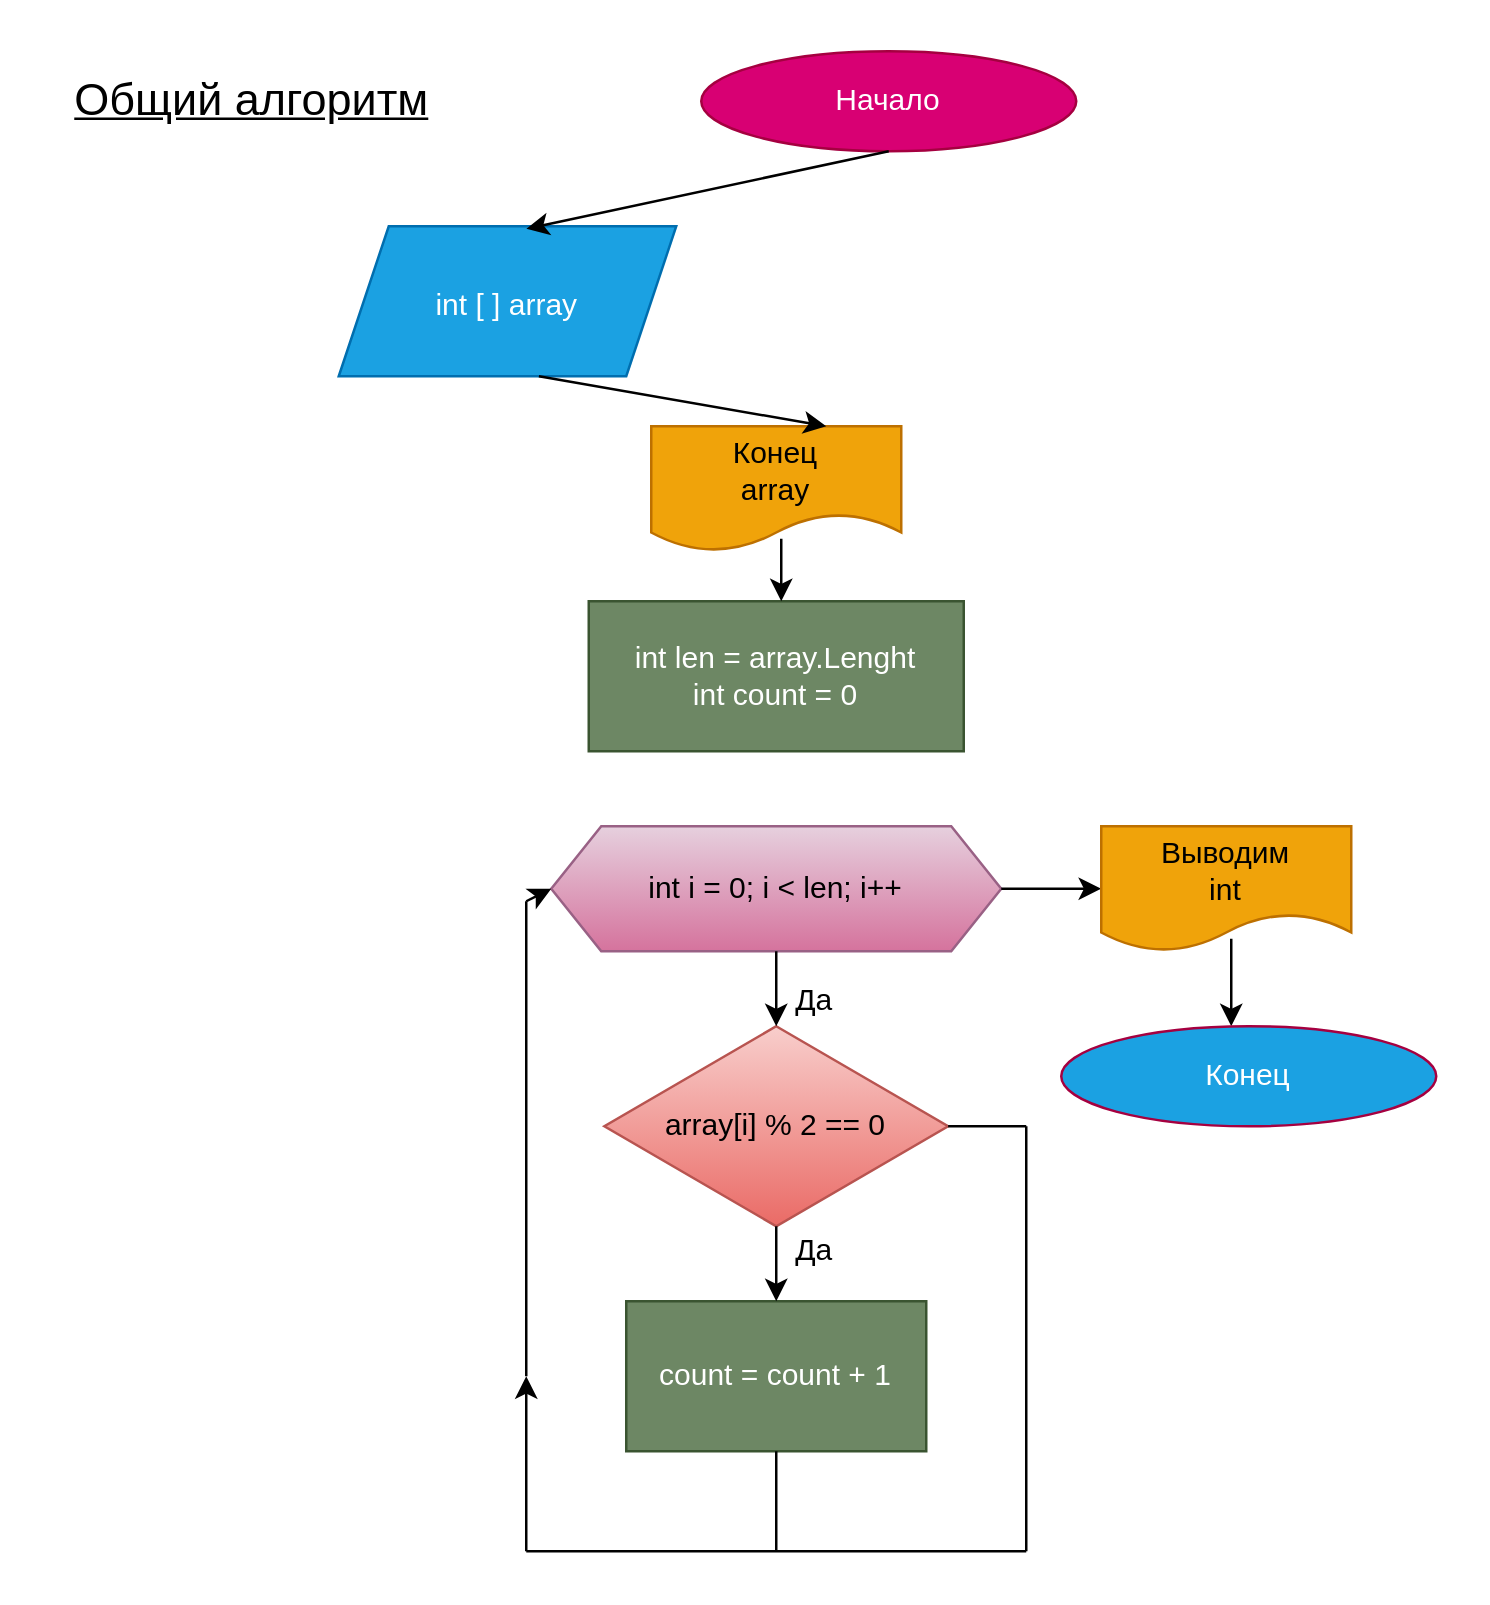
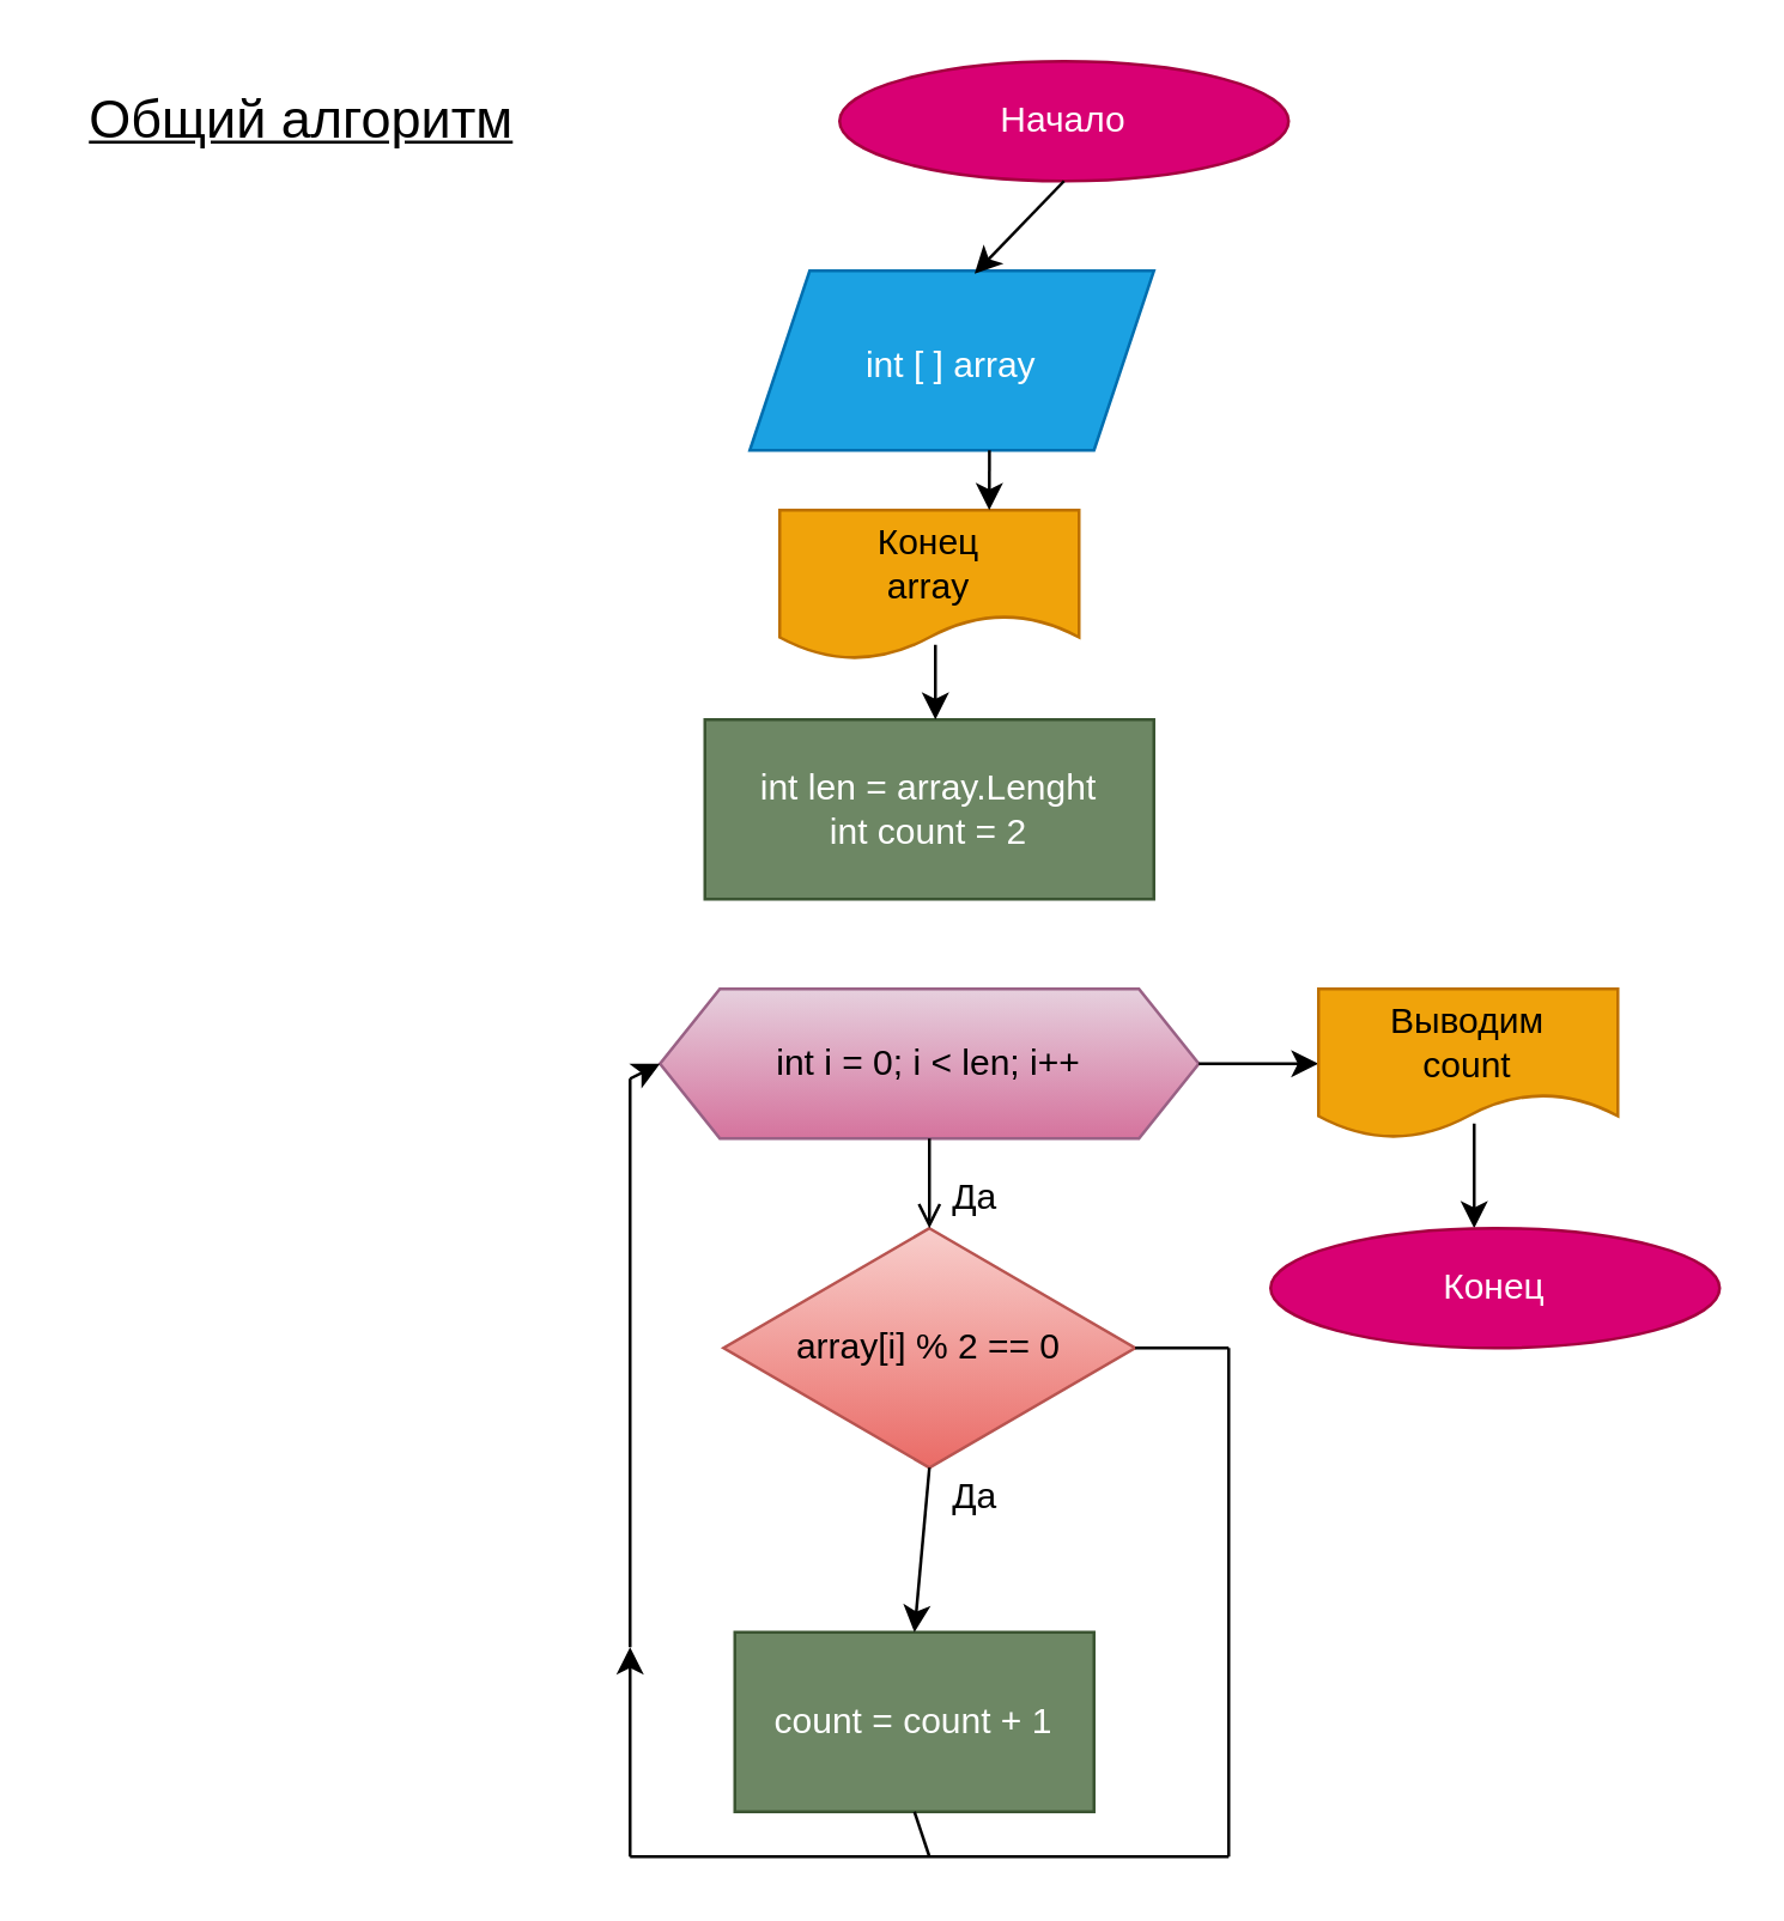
- <mxCell id="4" value="&lt;font style=&quot;font-size: 12px&quot;&gt;int [ ] array&lt;/font&gt;" style="shape=parallelogram;perimeter=parallelogramPerimeter;whiteSpace=wrap;html=1;fixedSize=1;fontSize=18;fillColor=#1ba1e2;fontColor=#ffffff;strokeColor=#006EAF;" vertex="1" parent="1"><mxGeometry x="135" y="90" width="135" height="60" as="geometry" /></mxCell>
+ <mxCell id="4" value="&lt;font style=&quot;font-size: 12px&quot;&gt;int [ ] array&lt;/font&gt;" style="shape=parallelogram;perimeter=parallelogramPerimeter;whiteSpace=wrap;html=1;fixedSize=1;fontSize=18;fillColor=#1ba1e2;fontColor=#ffffff;strokeColor=#006EAF;" vertex="1" parent="1"><mxGeometry x="250" y="90" width="135" height="60" as="geometry" /></mxCell>
- <mxCell id="5" value="int len = array.Lenght&lt;br&gt;int count = 0" style="rounded=0;whiteSpace=wrap;html=1;fontSize=12;fillColor=#6d8764;fontColor=#ffffff;strokeColor=#3A5431;" vertex="1" parent="1"><mxGeometry x="235" y="240" width="150" height="60" as="geometry" /></mxCell>
+ <mxCell id="5" value="int len = array.Lenght&lt;br&gt;int count = 2" style="rounded=0;whiteSpace=wrap;html=1;fontSize=12;fillColor=#6d8764;fontColor=#ffffff;strokeColor=#3A5431;" vertex="1" parent="1"><mxGeometry x="235" y="240" width="150" height="60" as="geometry" /></mxCell>
- <mxCell id="22" value="Выводим&lt;br&gt;int" style="shape=document;whiteSpace=wrap;html=1;boundedLbl=1;fontSize=12;fillColor=#f0a30a;fontColor=#000000;strokeColor=#BD7000;" vertex="1" parent="1"><mxGeometry x="440" y="330" width="100" height="50" as="geometry" /></mxCell>
+ <mxCell id="22" value="Выводим&lt;br&gt;count" style="shape=document;whiteSpace=wrap;html=1;boundedLbl=1;fontSize=12;fillColor=#f0a30a;fontColor=#000000;strokeColor=#BD7000;" vertex="1" parent="1"><mxGeometry x="440" y="330" width="100" height="50" as="geometry" /></mxCell>
- <mxCell id="13" value="" style="endArrow=classic;html=1;fontSize=12;exitX=0.5;exitY=1;exitDx=0;exitDy=0;" edge="1" parent="1" source="6" target="7"><mxGeometry width="50" height="50" relative="1" as="geometry"><mxPoint x="310" y="390" as="sourcePoint" /><mxPoint x="360" y="340" as="targetPoint" /></mxGeometry></mxCell>
+ <mxCell id="13" value="" style="endArrow=open;html=1;fontSize=12;exitX=0.5;exitY=1;exitDx=0;exitDy=0;" edge="1" parent="1" source="6" target="7"><mxGeometry width="50" height="50" relative="1" as="geometry"><mxPoint x="310" y="390" as="sourcePoint" /><mxPoint x="360" y="340" as="targetPoint" /></mxGeometry></mxCell>
- <mxCell id="24" value="Конец" style="ellipse;whiteSpace=wrap;html=1;fillColor=#1ba1e2;fontColor=#ffffff;strokeColor=#A50040;" vertex="1" parent="1"><mxGeometry x="424" y="410" width="150" height="40" as="geometry" /></mxCell>
+ <mxCell id="24" value="Конец" style="ellipse;whiteSpace=wrap;html=1;fillColor=#d80073;fontColor=#ffffff;strokeColor=#A50040;" vertex="1" parent="1"><mxGeometry x="424" y="410" width="150" height="40" as="geometry" /></mxCell>
- <mxCell id="8" value="count = count + 1" style="rounded=0;whiteSpace=wrap;html=1;fontSize=12;fillColor=#6d8764;fontColor=#ffffff;strokeColor=#3A5431;" vertex="1" parent="1"><mxGeometry x="250" y="520" width="120" height="60" as="geometry" /></mxCell>
+ <mxCell id="8" value="count = count + 1" style="rounded=0;whiteSpace=wrap;html=1;fontSize=12;fillColor=#6d8764;fontColor=#ffffff;strokeColor=#3A5431;" vertex="1" parent="1"><mxGeometry x="245" y="545" width="120" height="60" as="geometry" /></mxCell>
